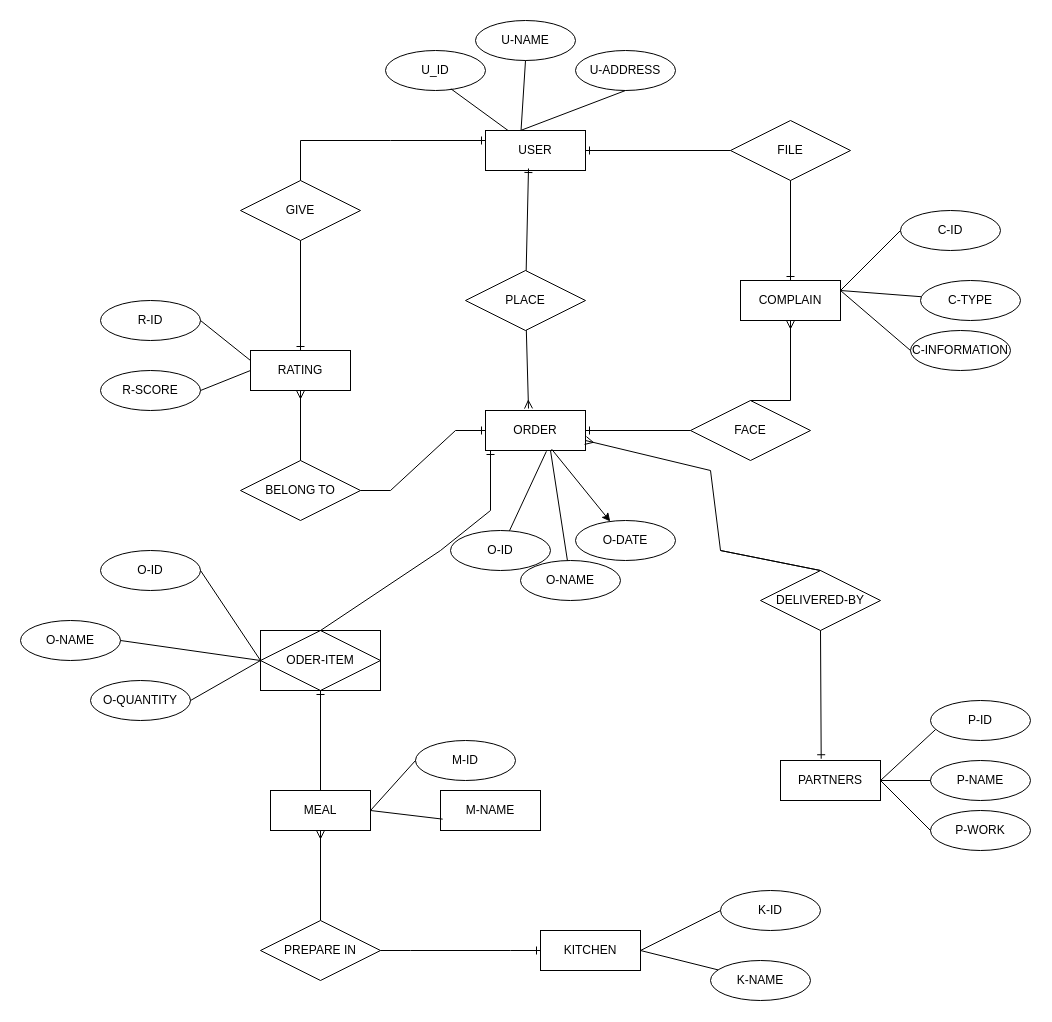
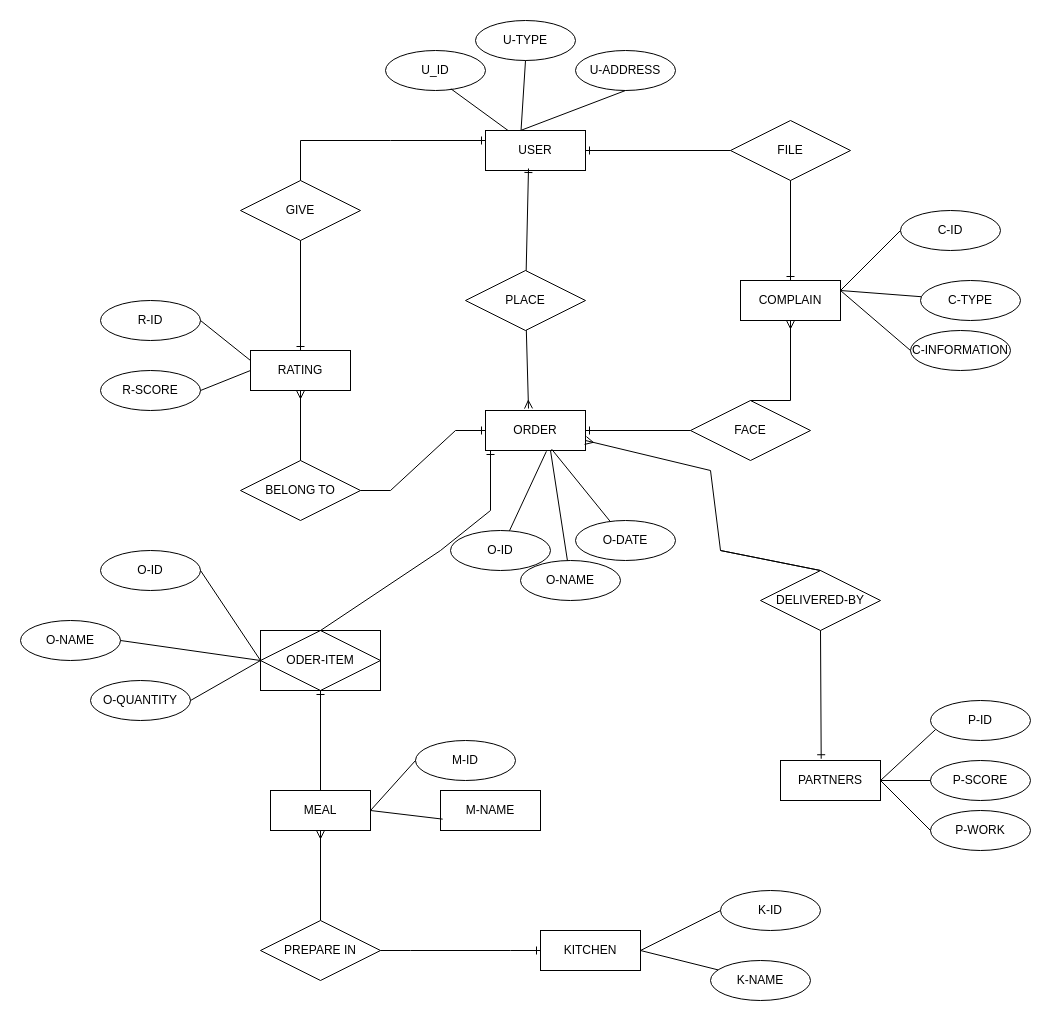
- <mxCell id="12" value="U-NAME" style="ellipse;whiteSpace=wrap;html=1;align=center;" vertex="1" parent="1"><mxGeometry x="475" y="20" width="100" height="40" as="geometry" /></mxCell>
+ <mxCell id="12" value="U-TYPE" style="ellipse;whiteSpace=wrap;html=1;align=center;" vertex="1" parent="1"><mxGeometry x="475" y="20" width="100" height="40" as="geometry" /></mxCell>
- <mxCell id="33" value="" style="endArrow=classic;html=1;rounded=0;exitX=0.661;exitY=0.966;exitDx=0;exitDy=0;exitPerimeter=0;" edge="1" parent="1" source="4" target="30"><mxGeometry relative="1" as="geometry"><mxPoint x="490" y="430" as="sourcePoint" /><mxPoint x="650" y="430" as="targetPoint" /></mxGeometry></mxCell>
+ <mxCell id="33" value="" style="endArrow=none;html=1;rounded=0;exitX=0.661;exitY=0.966;exitDx=0;exitDy=0;exitPerimeter=0;" edge="1" parent="1" source="4" target="30"><mxGeometry relative="1" as="geometry"><mxPoint x="490" y="430" as="sourcePoint" /><mxPoint x="650" y="430" as="targetPoint" /></mxGeometry></mxCell>
- <mxCell id="49" value="P-NAME" style="ellipse;whiteSpace=wrap;html=1;align=center;" vertex="1" parent="1"><mxGeometry x="930" y="760" width="100" height="40" as="geometry" /></mxCell>
+ <mxCell id="49" value="P-SCORE" style="ellipse;whiteSpace=wrap;html=1;align=center;" vertex="1" parent="1"><mxGeometry x="930" y="760" width="100" height="40" as="geometry" /></mxCell>
